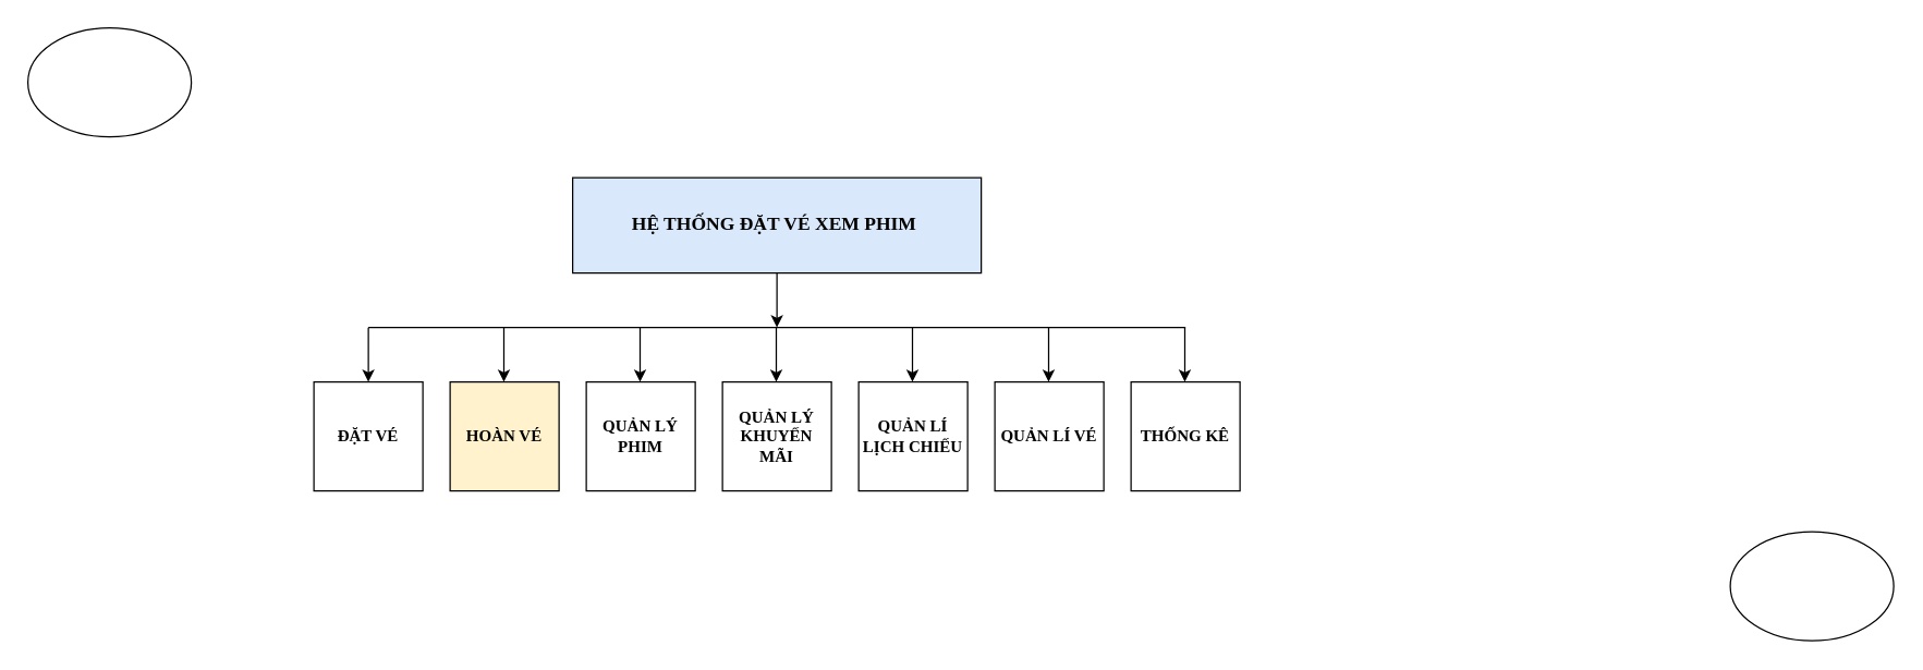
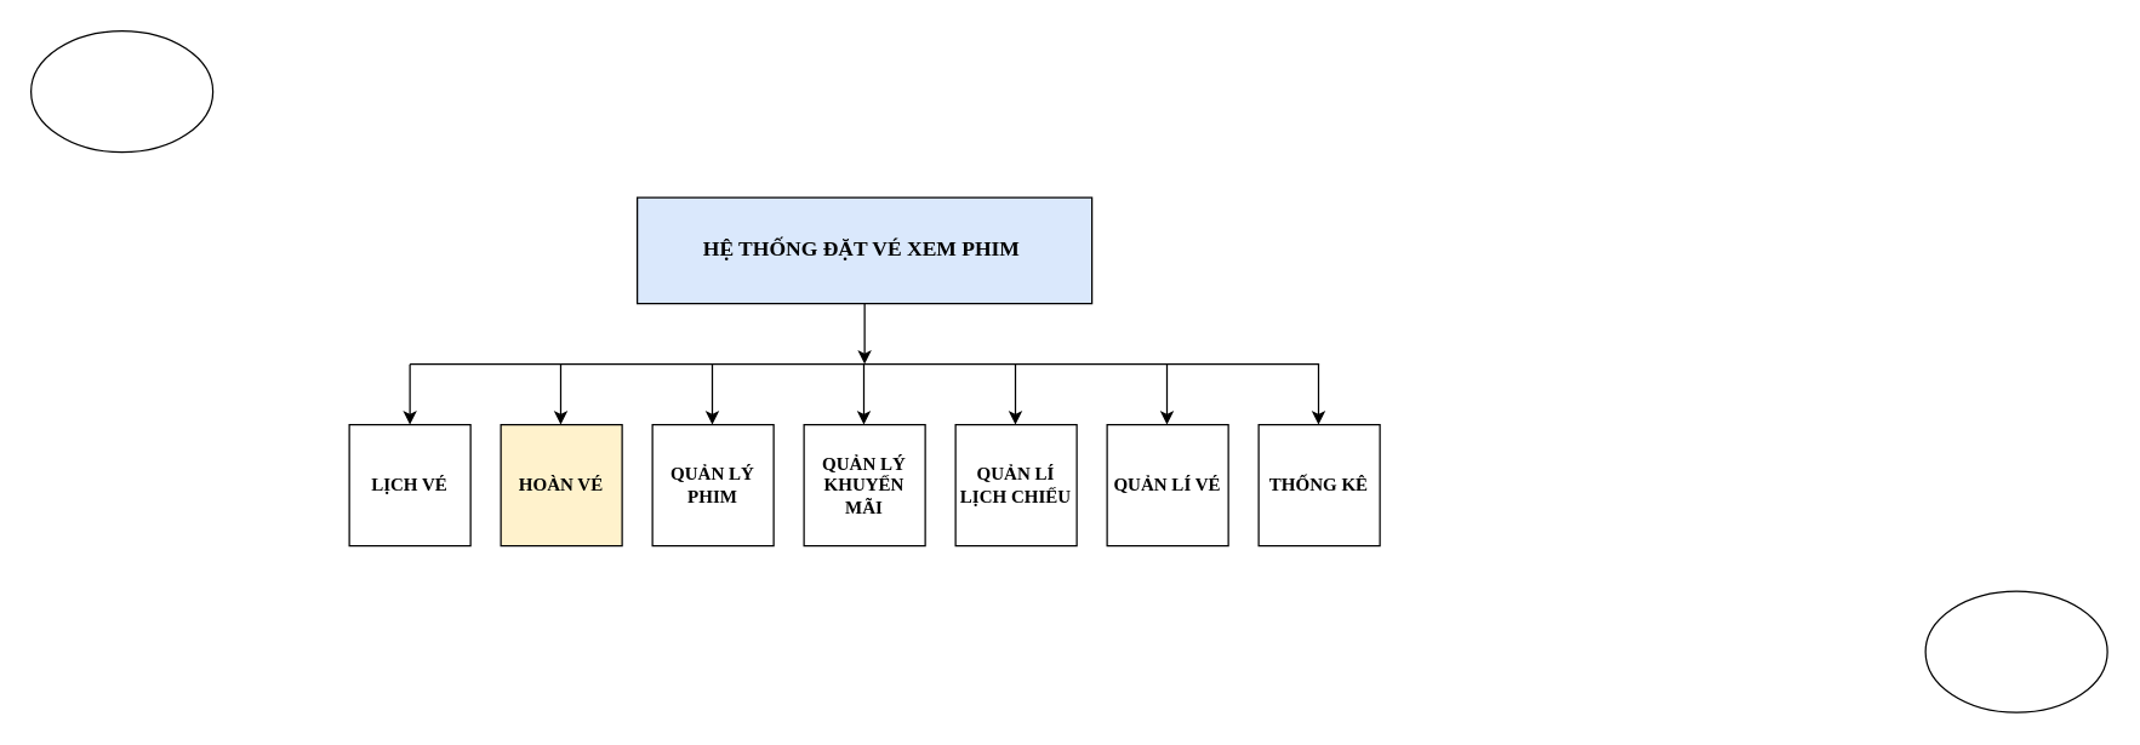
- <mxCell id="4" value="&lt;font face=&quot;Times New Roman&quot;&gt;&lt;b&gt;ĐẶT VÉ&lt;/b&gt;&lt;/font&gt;" style="whiteSpace=wrap;html=1;aspect=fixed;" vertex="1" parent="1"><mxGeometry x="230" y="280" width="80" height="80" as="geometry" /></mxCell>
+ <mxCell id="4" value="&lt;font face=&quot;Times New Roman&quot;&gt;&lt;b&gt;LỊCH VÉ&lt;/b&gt;&lt;/font&gt;" style="whiteSpace=wrap;html=1;aspect=fixed;" vertex="1" parent="1"><mxGeometry x="230" y="280" width="80" height="80" as="geometry" /></mxCell>
